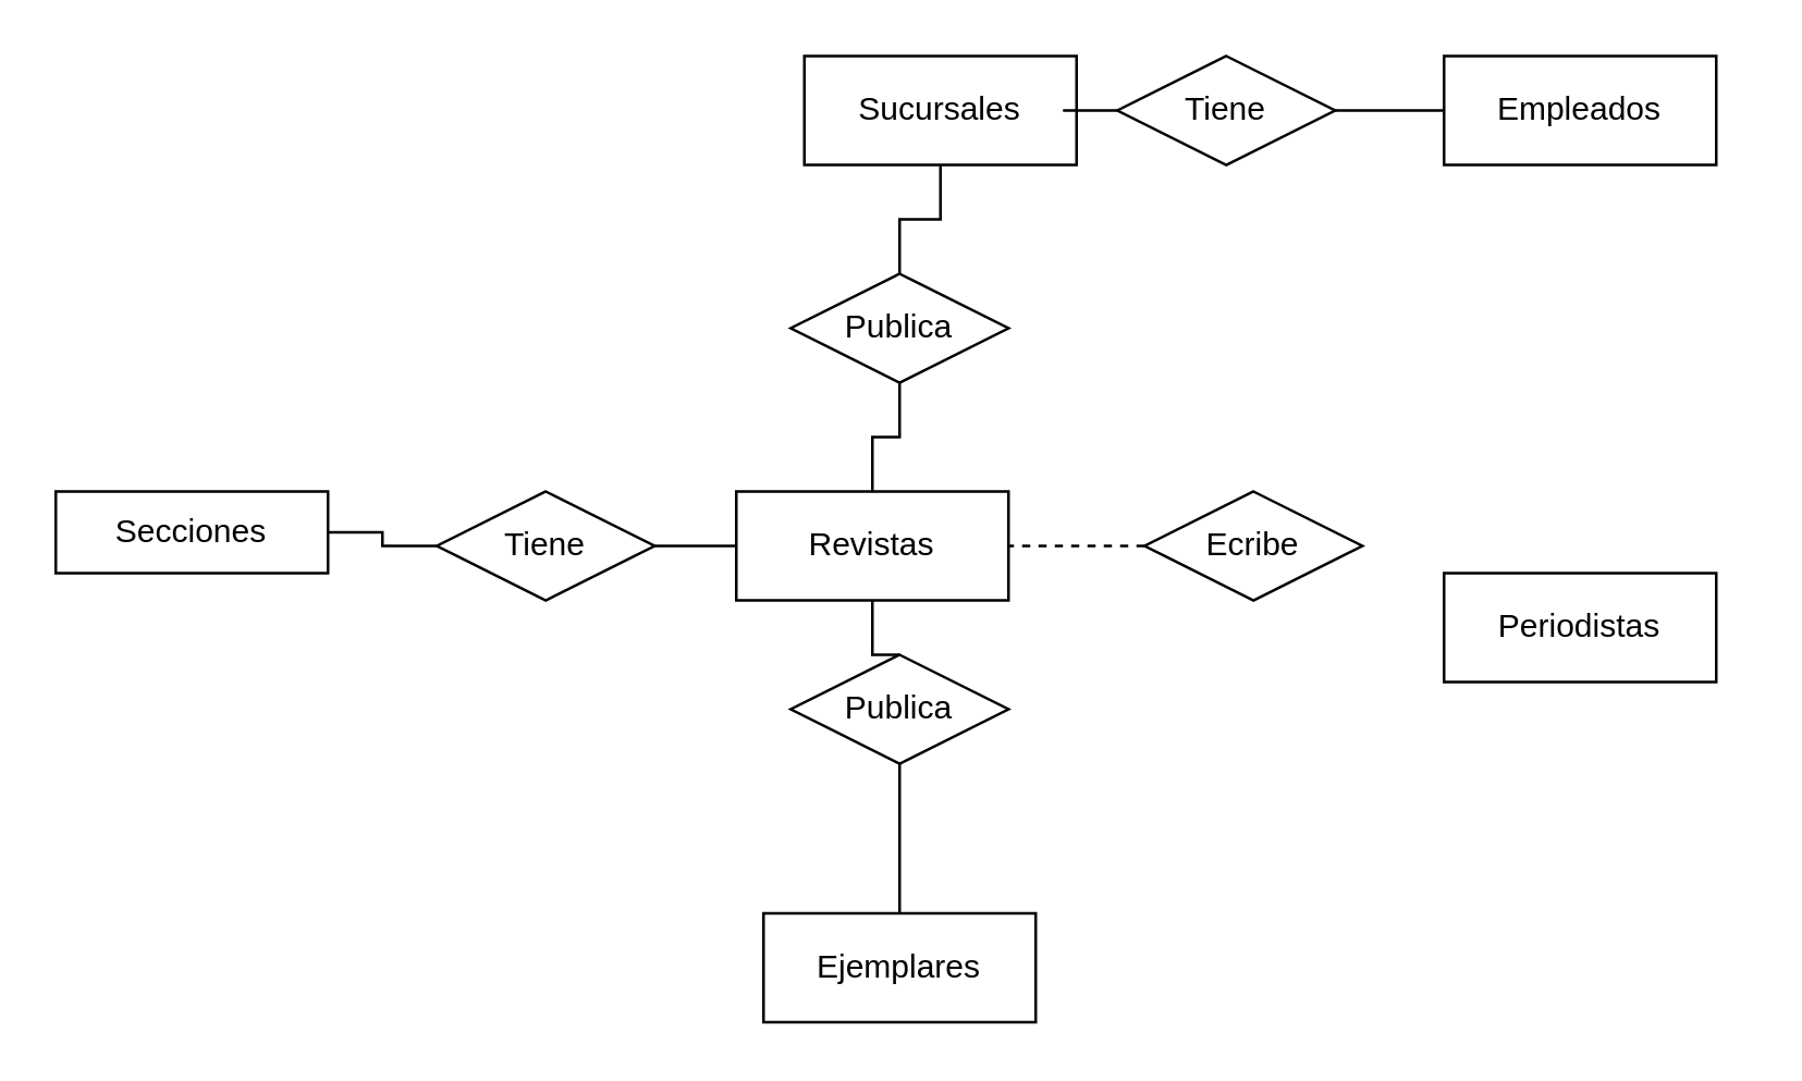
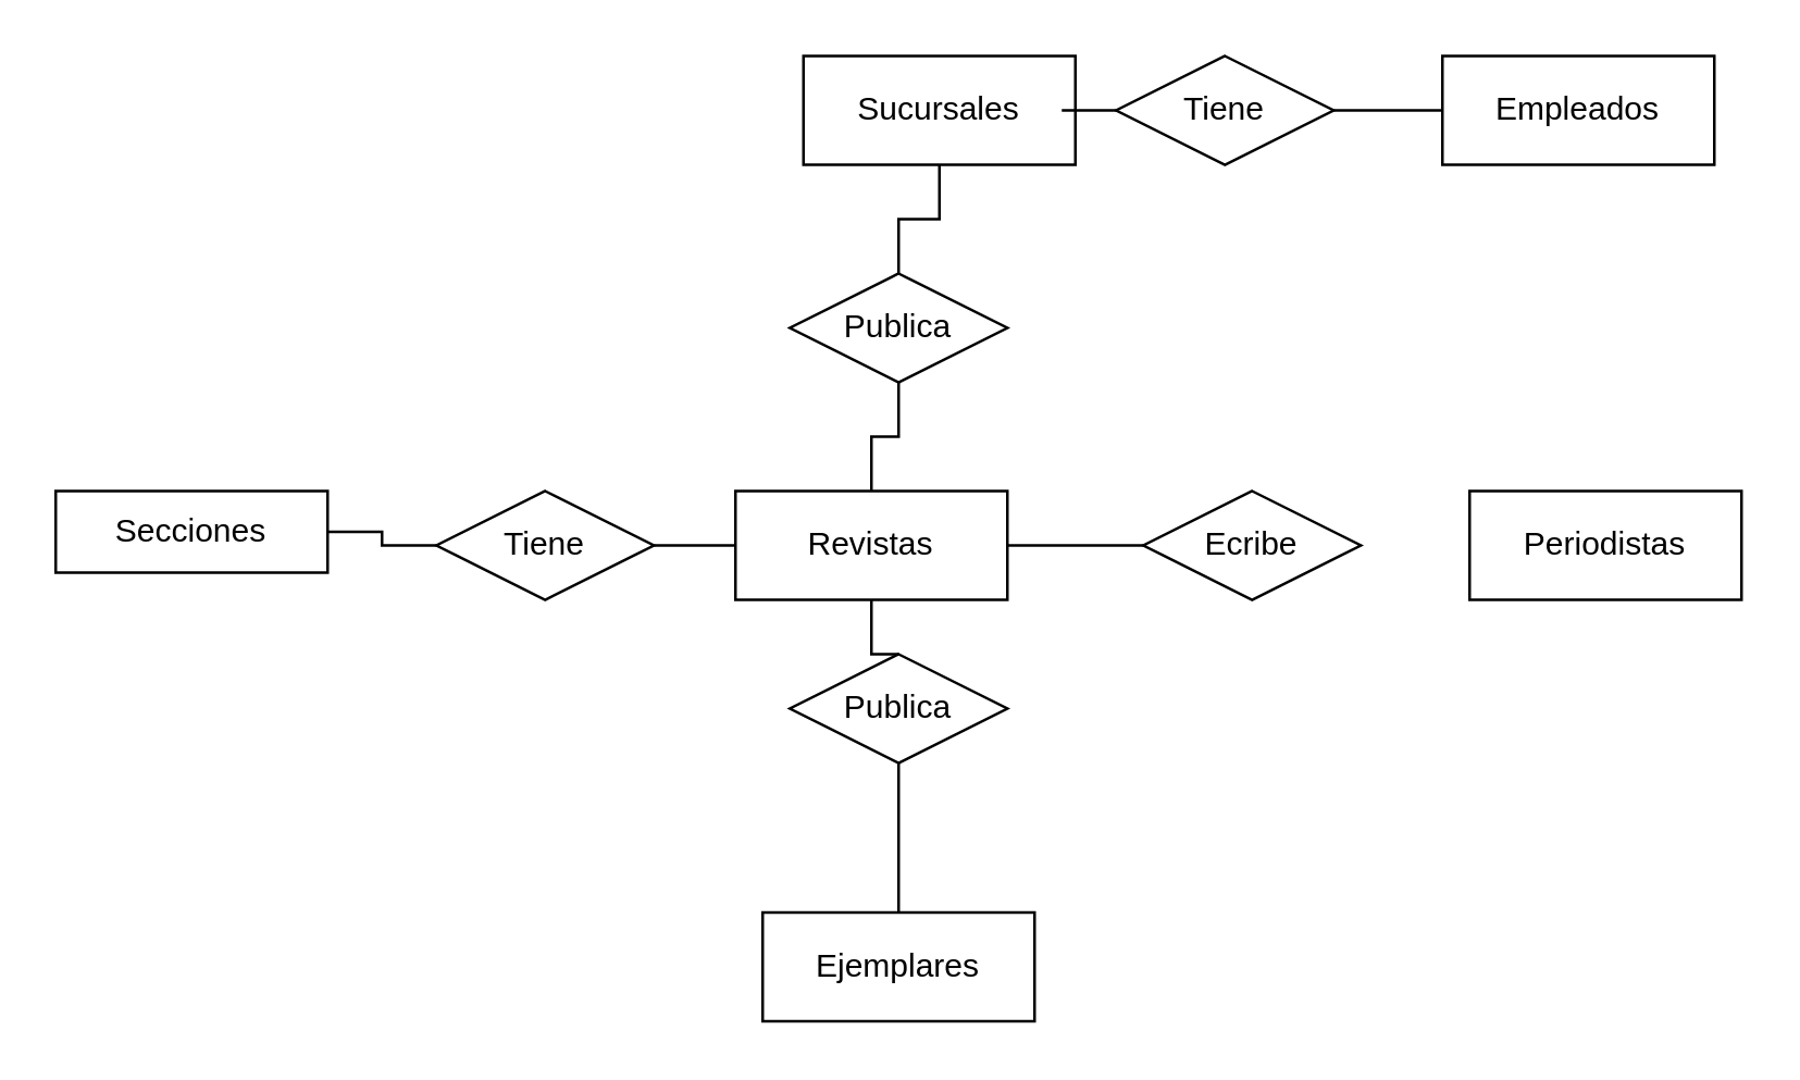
- <mxCell id="15" value="" style="edgeStyle=orthogonalEdgeStyle;rounded=0;orthogonalLoop=1;jettySize=auto;html=1;endArrow=none;endFill=0;dashed=1;" edge="1" parent="1" source="16" target="5"><mxGeometry relative="1" as="geometry" /></mxCell>
+ <mxCell id="15" value="" style="edgeStyle=orthogonalEdgeStyle;rounded=0;orthogonalLoop=1;jettySize=auto;html=1;endArrow=none;endFill=0;" edge="1" parent="1" source="16" target="5"><mxGeometry relative="1" as="geometry" /></mxCell>
- <mxCell id="8" value="Periodistas" style="whiteSpace=wrap;html=1;align=center;" vertex="1" parent="1"><mxGeometry x="530" y="210" width="100" height="40" as="geometry" /></mxCell>
+ <mxCell id="8" value="Periodistas" style="whiteSpace=wrap;html=1;align=center;" vertex="1" parent="1"><mxGeometry x="540" y="180" width="100" height="40" as="geometry" /></mxCell>
